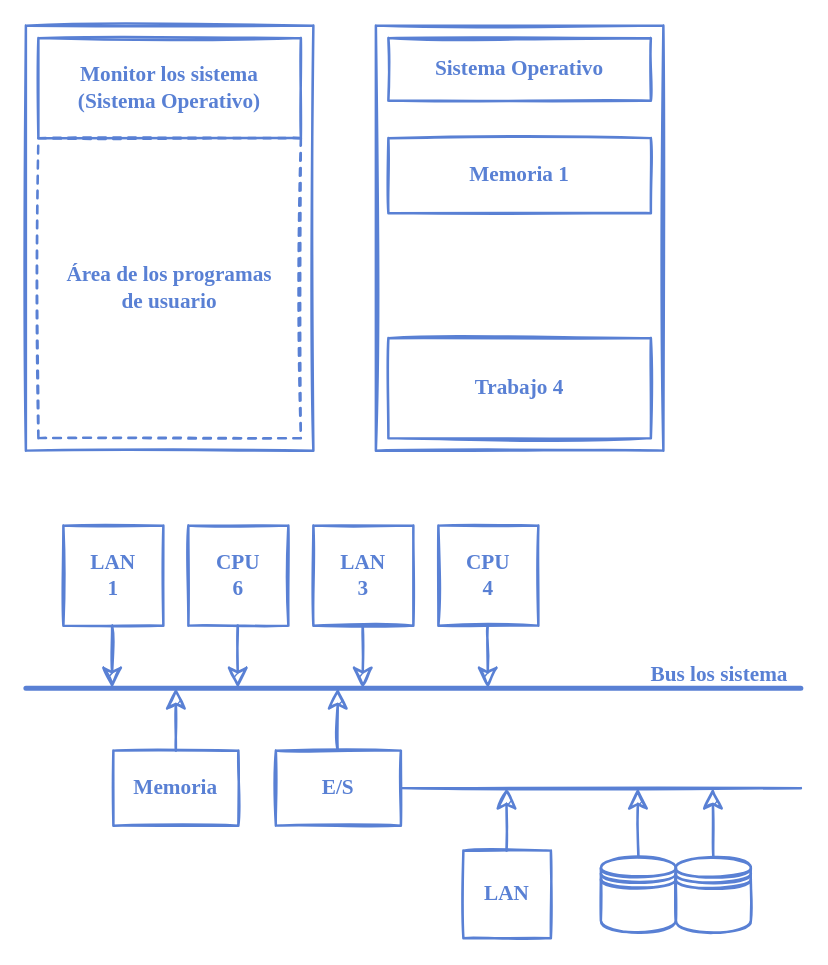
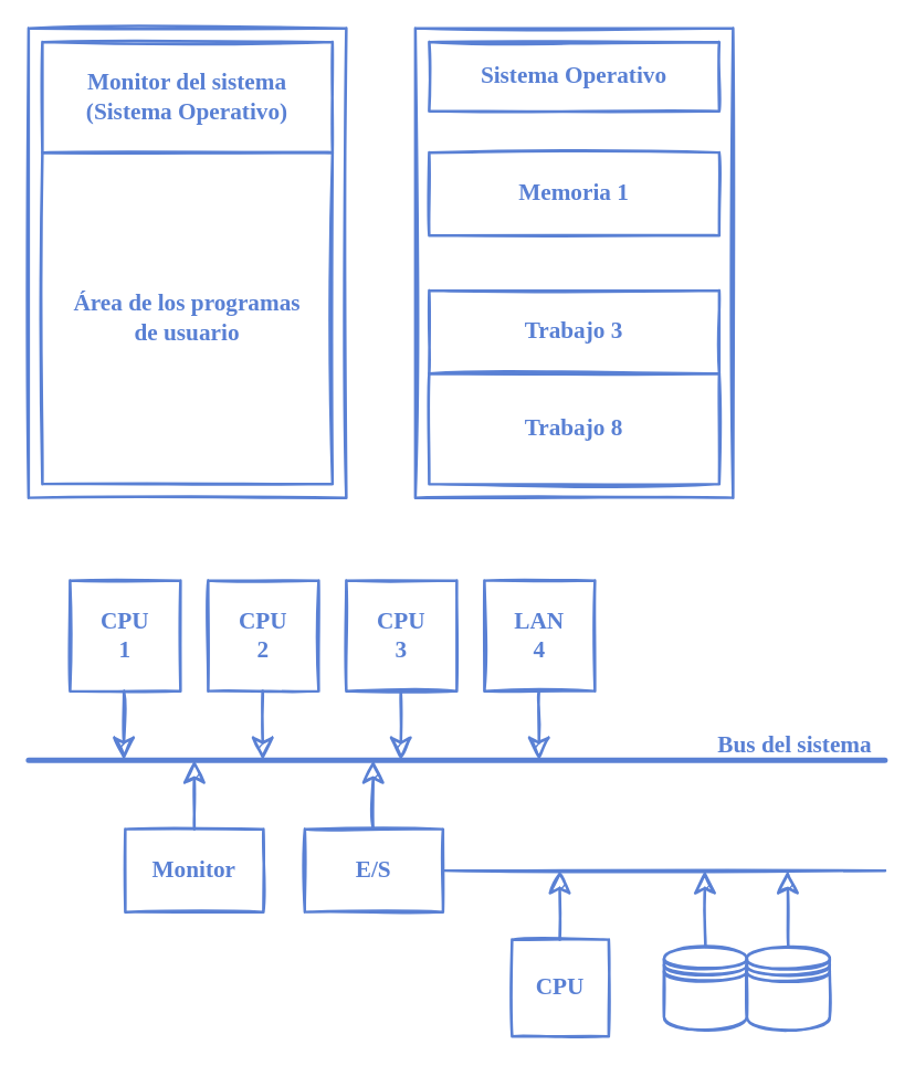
- <mxCell id="4" value="&lt;b&gt;Monitor los sistema&lt;br&gt;(Sistema Operativo)&lt;/b&gt;" style="rounded=0;whiteSpace=wrap;html=1;shadow=0;sketch=1;strokeColor=#5980D4;strokeWidth=2;fillColor=none;fontFamily=Ink Free;fontSize=17;fontColor=#5980d4;spacing=20;" vertex="1" parent="1"><mxGeometry x="30" y="30" width="210" height="80" as="geometry" /></mxCell>
+ <mxCell id="4" value="&lt;b&gt;Monitor del sistema&lt;br&gt;(Sistema Operativo)&lt;/b&gt;" style="rounded=0;whiteSpace=wrap;html=1;shadow=0;sketch=1;strokeColor=#5980D4;strokeWidth=2;fillColor=none;fontFamily=Ink Free;fontSize=17;fontColor=#5980d4;spacing=20;" vertex="1" parent="1"><mxGeometry x="30" y="30" width="210" height="80" as="geometry" /></mxCell>
- <mxCell id="5" value="&lt;b&gt;Área de los programas de usuario&lt;/b&gt;" style="rounded=0;whiteSpace=wrap;html=1;shadow=0;sketch=1;strokeColor=#5980D4;strokeWidth=2;fillColor=none;fontFamily=Ink Free;fontSize=17;fontColor=#5980d4;spacing=20;dashed=1;" vertex="1" parent="1"><mxGeometry x="30" y="110" width="210" height="240" as="geometry" /></mxCell>
+ <mxCell id="5" value="&lt;b&gt;Área de los programas de usuario&lt;/b&gt;" style="rounded=0;whiteSpace=wrap;html=1;shadow=0;sketch=1;strokeColor=#5980D4;strokeWidth=2;fillColor=none;fontFamily=Ink Free;fontSize=17;fontColor=#5980d4;spacing=20;" vertex="1" parent="1"><mxGeometry x="30" y="110" width="210" height="240" as="geometry" /></mxCell>
+ <mxCell id="8" value="&lt;b&gt;Trabajo 3&lt;br&gt;&lt;/b&gt;" style="rounded=0;whiteSpace=wrap;html=1;shadow=0;sketch=1;strokeColor=#5980D4;strokeWidth=2;fillColor=none;fontFamily=Ink Free;fontSize=17;fontColor=#5980d4;spacing=20;" vertex="1" parent="1"><mxGeometry x="310" y="210" width="210" height="60" as="geometry" /></mxCell>
- <mxCell id="9" value="&lt;b&gt;Trabajo 4&lt;br&gt;&lt;/b&gt;" style="rounded=0;whiteSpace=wrap;html=1;shadow=0;sketch=1;strokeColor=#5980D4;strokeWidth=2;fillColor=none;fontFamily=Ink Free;fontSize=17;fontColor=#5980d4;spacing=20;" vertex="1" parent="1"><mxGeometry x="310" y="270" width="210" height="80" as="geometry" /></mxCell>
+ <mxCell id="9" value="&lt;b&gt;Trabajo 8&lt;br&gt;&lt;/b&gt;" style="rounded=0;whiteSpace=wrap;html=1;shadow=0;sketch=1;strokeColor=#5980D4;strokeWidth=2;fillColor=none;fontFamily=Ink Free;fontSize=17;fontColor=#5980d4;spacing=20;" vertex="1" parent="1"><mxGeometry x="310" y="270" width="210" height="80" as="geometry" /></mxCell>
- <mxCell id="10" value="LAN 1" style="whiteSpace=wrap;html=1;aspect=fixed;rounded=0;shadow=0;sketch=1;strokeColor=#5980D4;strokeWidth=2;fillColor=none;fontFamily=Ink Free;fontSize=17;fontColor=#5980d4;spacing=20;fontStyle=1" vertex="1" parent="1"><mxGeometry x="50" y="420" width="80" height="80" as="geometry" /></mxCell>
+ <mxCell id="10" value="CPU 1" style="whiteSpace=wrap;html=1;aspect=fixed;rounded=0;shadow=0;sketch=1;strokeColor=#5980D4;strokeWidth=2;fillColor=none;fontFamily=Ink Free;fontSize=17;fontColor=#5980d4;spacing=20;fontStyle=1" vertex="1" parent="1"><mxGeometry x="50" y="420" width="80" height="80" as="geometry" /></mxCell>
- <mxCell id="11" value="CPU 6" style="whiteSpace=wrap;html=1;aspect=fixed;rounded=0;shadow=0;sketch=1;strokeColor=#5980D4;strokeWidth=2;fillColor=none;fontFamily=Ink Free;fontSize=17;fontColor=#5980d4;spacing=20;fontStyle=1" vertex="1" parent="1"><mxGeometry x="150" y="420" width="80" height="80" as="geometry" /></mxCell>
+ <mxCell id="11" value="CPU 2" style="whiteSpace=wrap;html=1;aspect=fixed;rounded=0;shadow=0;sketch=1;strokeColor=#5980D4;strokeWidth=2;fillColor=none;fontFamily=Ink Free;fontSize=17;fontColor=#5980d4;spacing=20;fontStyle=1" vertex="1" parent="1"><mxGeometry x="150" y="420" width="80" height="80" as="geometry" /></mxCell>
- <mxCell id="12" value="LAN 3" style="whiteSpace=wrap;html=1;aspect=fixed;rounded=0;shadow=0;sketch=1;strokeColor=#5980D4;strokeWidth=2;fillColor=none;fontFamily=Ink Free;fontSize=17;fontColor=#5980d4;spacing=20;fontStyle=1" vertex="1" parent="1"><mxGeometry x="250" y="420" width="80" height="80" as="geometry" /></mxCell>
+ <mxCell id="12" value="CPU 3" style="whiteSpace=wrap;html=1;aspect=fixed;rounded=0;shadow=0;sketch=1;strokeColor=#5980D4;strokeWidth=2;fillColor=none;fontFamily=Ink Free;fontSize=17;fontColor=#5980d4;spacing=20;fontStyle=1" vertex="1" parent="1"><mxGeometry x="250" y="420" width="80" height="80" as="geometry" /></mxCell>
- <mxCell id="13" value="CPU 4" style="whiteSpace=wrap;html=1;aspect=fixed;rounded=0;shadow=0;sketch=1;strokeColor=#5980D4;strokeWidth=2;fillColor=none;fontFamily=Ink Free;fontSize=17;fontColor=#5980d4;spacing=20;fontStyle=1" vertex="1" parent="1"><mxGeometry x="350" y="420" width="80" height="80" as="geometry" /></mxCell>
+ <mxCell id="13" value="LAN 4" style="whiteSpace=wrap;html=1;aspect=fixed;rounded=0;shadow=0;sketch=1;strokeColor=#5980D4;strokeWidth=2;fillColor=none;fontFamily=Ink Free;fontSize=17;fontColor=#5980d4;spacing=20;fontStyle=1" vertex="1" parent="1"><mxGeometry x="350" y="420" width="80" height="80" as="geometry" /></mxCell>
- <mxCell id="17" value="Bus los sistema" style="text;html=1;strokeColor=none;fillColor=none;align=center;verticalAlign=middle;whiteSpace=wrap;rounded=0;shadow=0;sketch=1;fontFamily=Ink Free;fontSize=17;fontColor=#5980d4;fontStyle=1" vertex="1" parent="1"><mxGeometry x="510" y="530" width="130" height="20" as="geometry" /></mxCell>
+ <mxCell id="17" value="Bus del sistema" style="text;html=1;strokeColor=none;fillColor=none;align=center;verticalAlign=middle;whiteSpace=wrap;rounded=0;shadow=0;sketch=1;fontFamily=Ink Free;fontSize=17;fontColor=#5980d4;fontStyle=1" vertex="1" parent="1"><mxGeometry x="510" y="530" width="130" height="20" as="geometry" /></mxCell>
- <mxCell id="14" value="Memoria" style="rounded=0;whiteSpace=wrap;html=1;shadow=0;sketch=1;strokeColor=#5980D4;strokeWidth=2;fillColor=none;fontFamily=Ink Free;fontSize=17;fontColor=#5980d4;spacing=20;fontStyle=1" vertex="1" parent="1"><mxGeometry x="90" y="600" width="100" height="60" as="geometry" /></mxCell>
+ <mxCell id="14" value="Monitor" style="rounded=0;whiteSpace=wrap;html=1;shadow=0;sketch=1;strokeColor=#5980D4;strokeWidth=2;fillColor=none;fontFamily=Ink Free;fontSize=17;fontColor=#5980d4;spacing=20;fontStyle=1" vertex="1" parent="1"><mxGeometry x="90" y="600" width="100" height="60" as="geometry" /></mxCell>
- <mxCell id="18" value="LAN" style="whiteSpace=wrap;html=1;aspect=fixed;rounded=0;shadow=0;sketch=1;strokeColor=#5980D4;strokeWidth=2;fillColor=none;fontFamily=Ink Free;fontSize=17;fontColor=#5980d4;spacing=20;fontStyle=1" vertex="1" parent="1"><mxGeometry x="370" y="680" width="70" height="70" as="geometry" /></mxCell>
+ <mxCell id="18" value="CPU" style="whiteSpace=wrap;html=1;aspect=fixed;rounded=0;shadow=0;sketch=1;strokeColor=#5980D4;strokeWidth=2;fillColor=none;fontFamily=Ink Free;fontSize=17;fontColor=#5980d4;spacing=20;fontStyle=1" vertex="1" parent="1"><mxGeometry x="370" y="680" width="70" height="70" as="geometry" /></mxCell>
